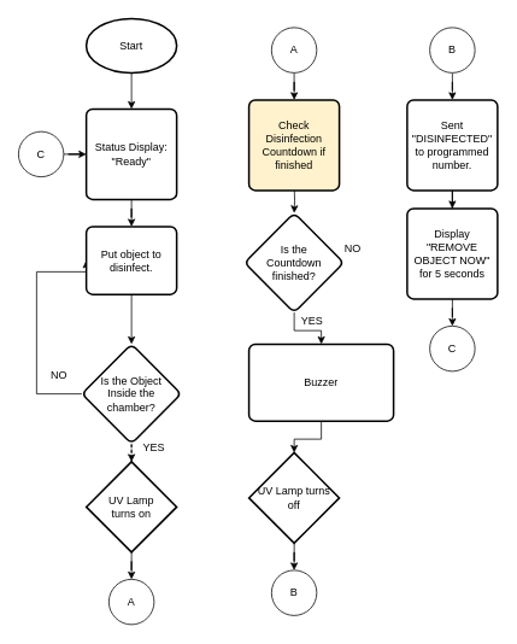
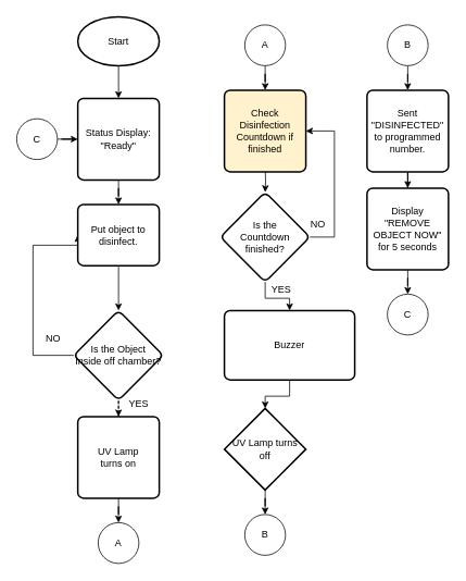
+ <mxCell id="21" style="edgeStyle=orthogonalEdgeStyle;rounded=0;orthogonalLoop=1;jettySize=auto;html=1;exitX=1;exitY=0.5;exitDx=0;exitDy=0;entryX=1;entryY=0.5;entryDx=0;entryDy=0;" edge="1" parent="1" source="22" target="19"><mxGeometry relative="1" as="geometry"><mxPoint x="400" y="150" as="targetPoint" /><Array as="points"><mxPoint x="410" y="290" /><mxPoint x="410" y="160" /></Array></mxGeometry></mxCell>
- <mxCell id="6" value="Is the Object&lt;br&gt;Inside the chamber?" style="rhombus;whiteSpace=wrap;html=1;rounded=1;arcSize=14;strokeWidth=2;" parent="1" vertex="1"><mxGeometry x="90" y="380" width="110" height="110" as="geometry" /></mxCell>
+ <mxCell id="6" value="Is the Object&lt;br&gt;Inside off chamber?" style="rhombus;whiteSpace=wrap;html=1;rounded=1;arcSize=14;strokeWidth=2;" parent="1" vertex="1"><mxGeometry x="90" y="380" width="110" height="110" as="geometry" /></mxCell>
- <mxCell id="8" value="&lt;span style=&quot;&quot;&gt;UV Lamp&lt;br&gt;turns on&lt;/span&gt;" style="rhombus;whiteSpace=wrap;html=1;absoluteArcSize=1;arcSize=14;strokeWidth=2;" parent="1" vertex="1"><mxGeometry x="95" y="510" width="100" height="100" as="geometry" /></mxCell>
+ <mxCell id="8" value="&lt;span style=&quot;&quot;&gt;UV Lamp&lt;br&gt;turns on&lt;/span&gt;" style="rounded=1;whiteSpace=wrap;html=1;absoluteArcSize=1;arcSize=14;strokeWidth=2;" parent="1" vertex="1"><mxGeometry x="95" y="510" width="100" height="100" as="geometry" /></mxCell>
